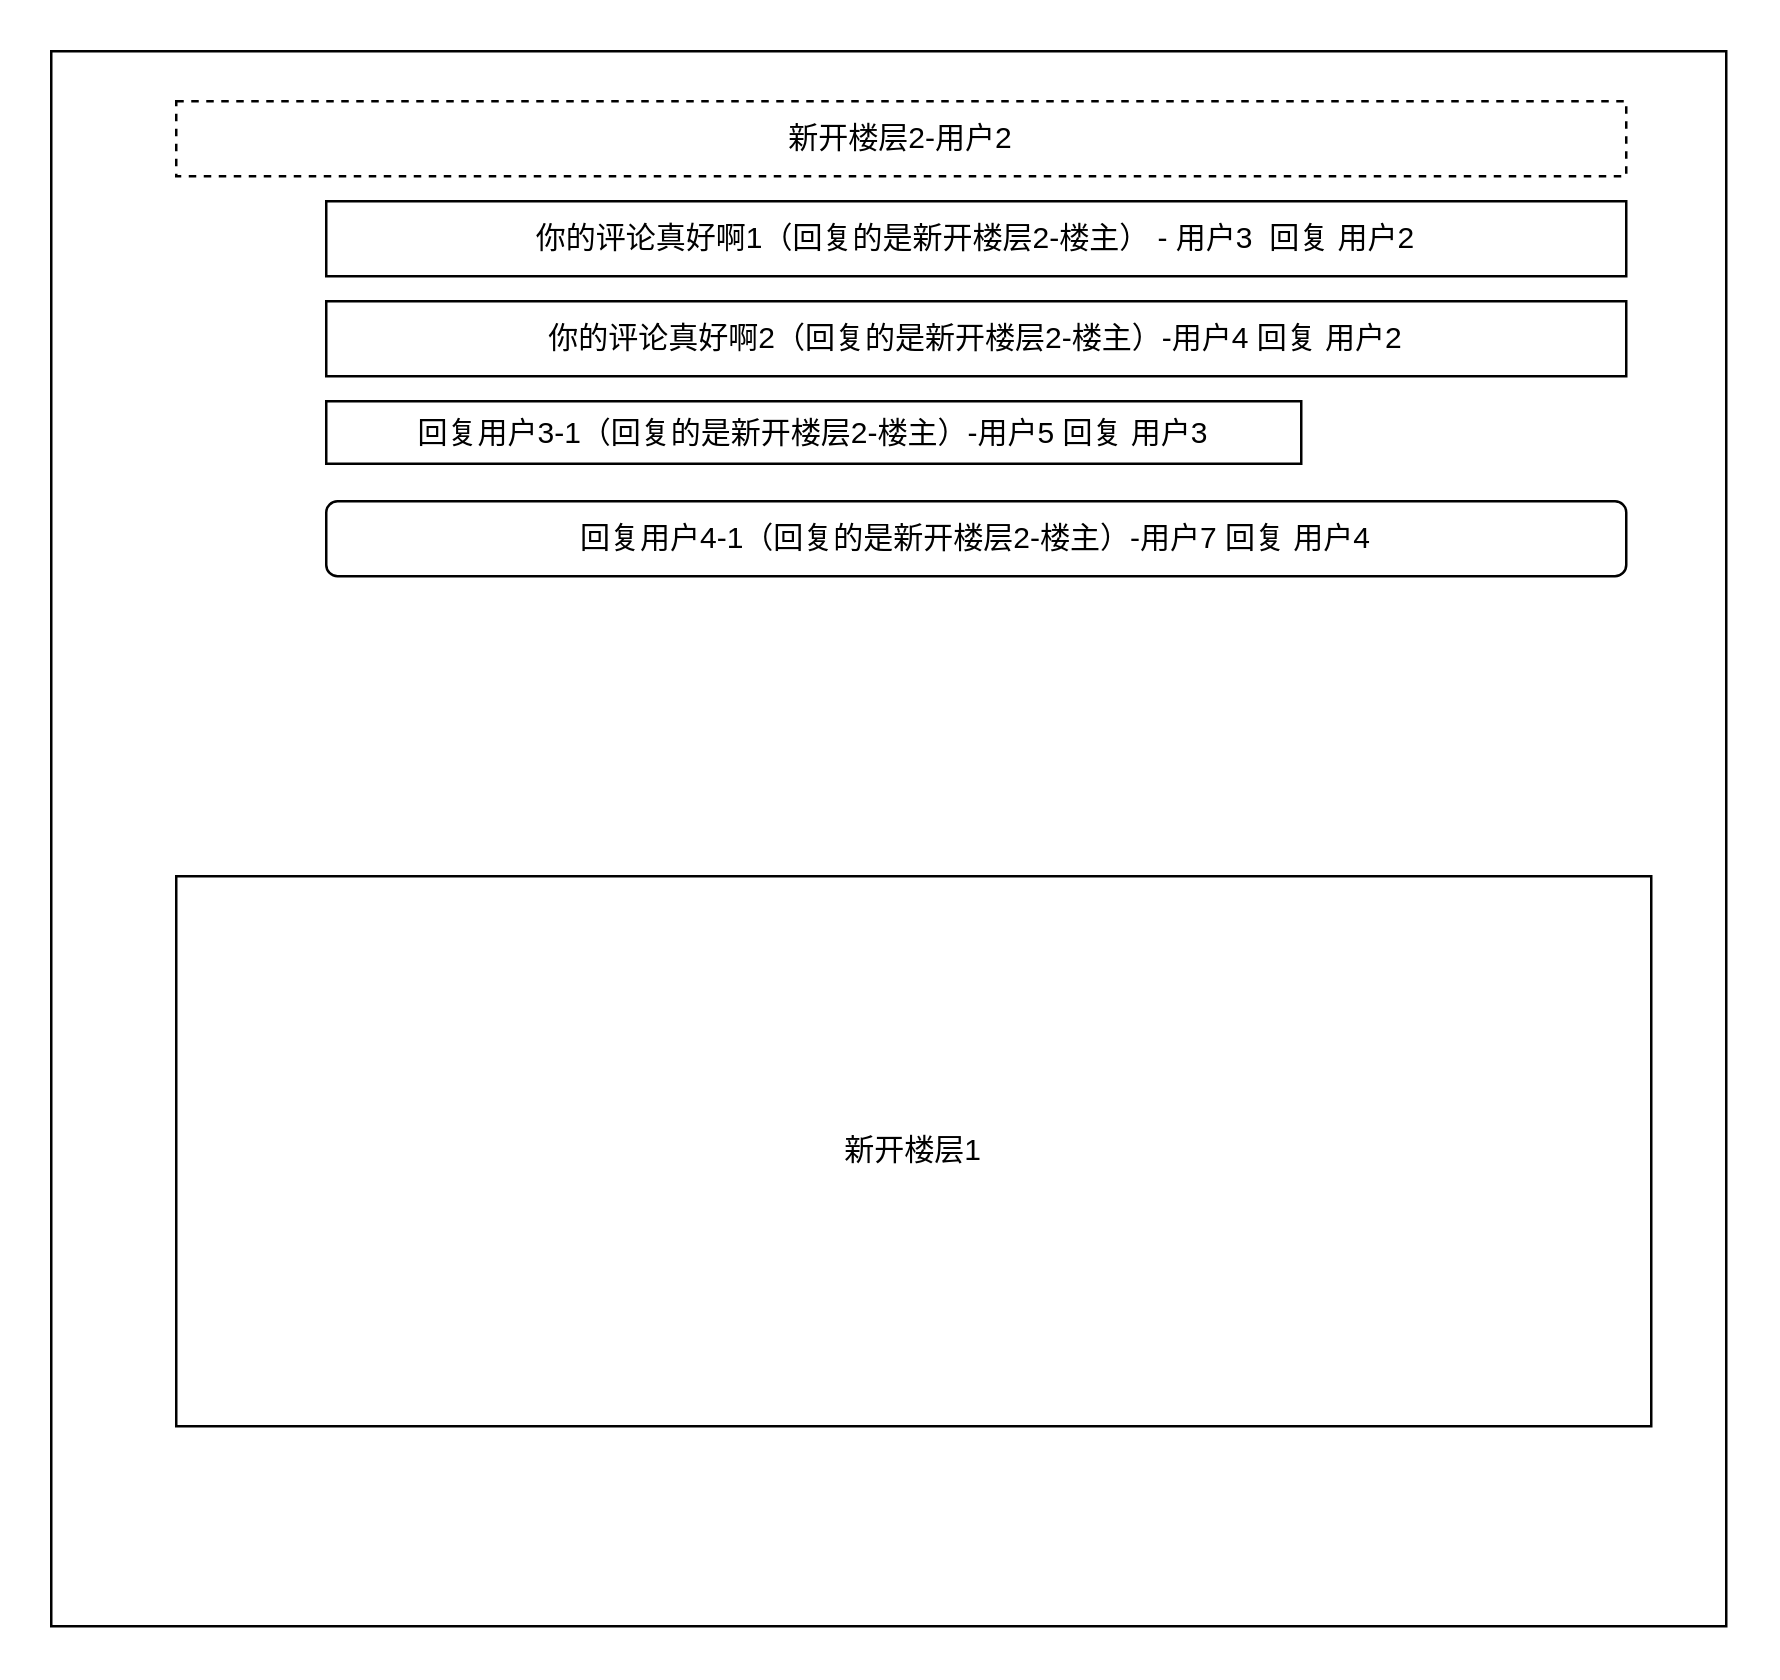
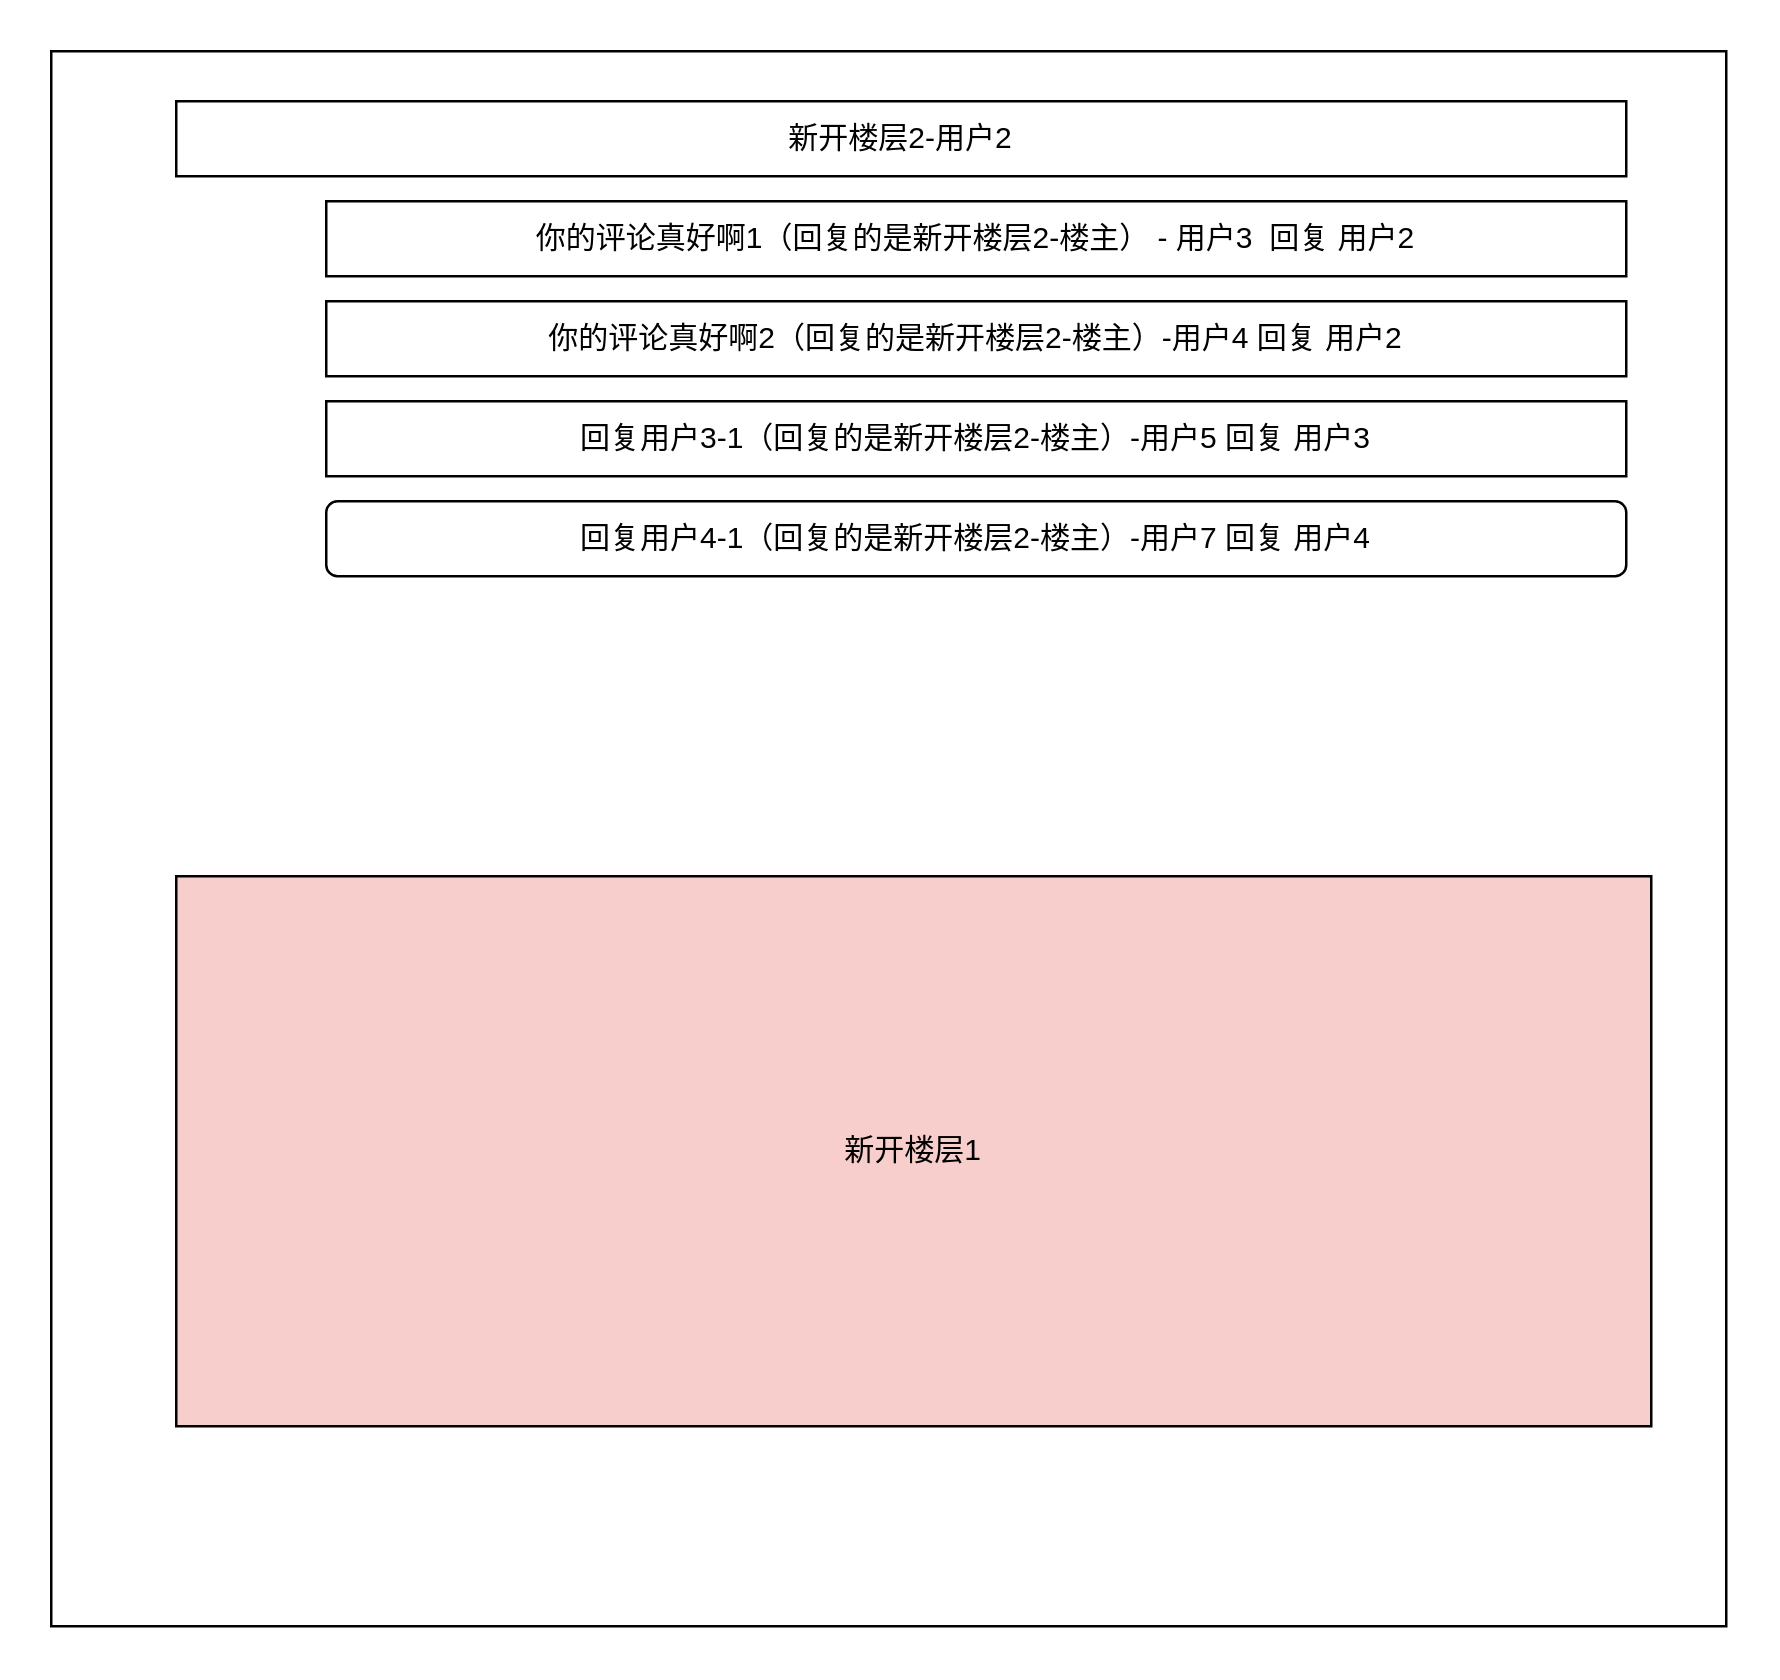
- <mxCell id="3" value="新开楼层2-用户2" style="rounded=0;whiteSpace=wrap;html=1;dashed=1;" vertex="1" parent="1"><mxGeometry x="70" y="40" width="580" height="30" as="geometry" /></mxCell>
+ <mxCell id="3" value="新开楼层2-用户2" style="rounded=0;whiteSpace=wrap;html=1;" vertex="1" parent="1"><mxGeometry x="70" y="40" width="580" height="30" as="geometry" /></mxCell>
- <mxCell id="7" value="回复用户3-1（回复的是新开楼层2-楼主）-用户5 回复 用户3" style="rounded=0;whiteSpace=wrap;html=1;" vertex="1" parent="1"><mxGeometry x="130" y="160" width="390" height="25" as="geometry" /></mxCell>
+ <mxCell id="7" value="回复用户3-1（回复的是新开楼层2-楼主）-用户5 回复 用户3" style="rounded=0;whiteSpace=wrap;html=1;" vertex="1" parent="1"><mxGeometry x="130" y="160" width="520" height="30" as="geometry" /></mxCell>
- <mxCell id="4" value="新开楼层1" style="rounded=0;whiteSpace=wrap;html=1;" vertex="1" parent="1"><mxGeometry x="70" y="350" width="590" height="220" as="geometry" /></mxCell>
+ <mxCell id="4" value="新开楼层1" style="rounded=0;whiteSpace=wrap;html=1;fillColor=#f8cecc;" vertex="1" parent="1"><mxGeometry x="70" y="350" width="590" height="220" as="geometry" /></mxCell>
